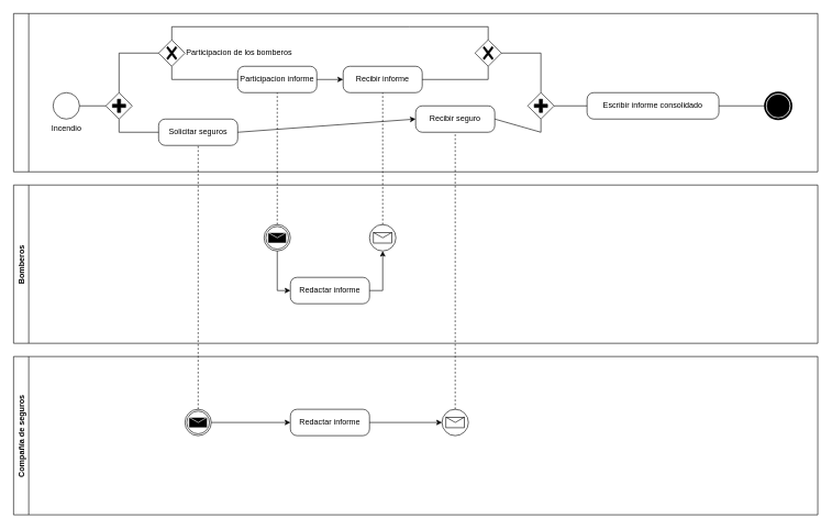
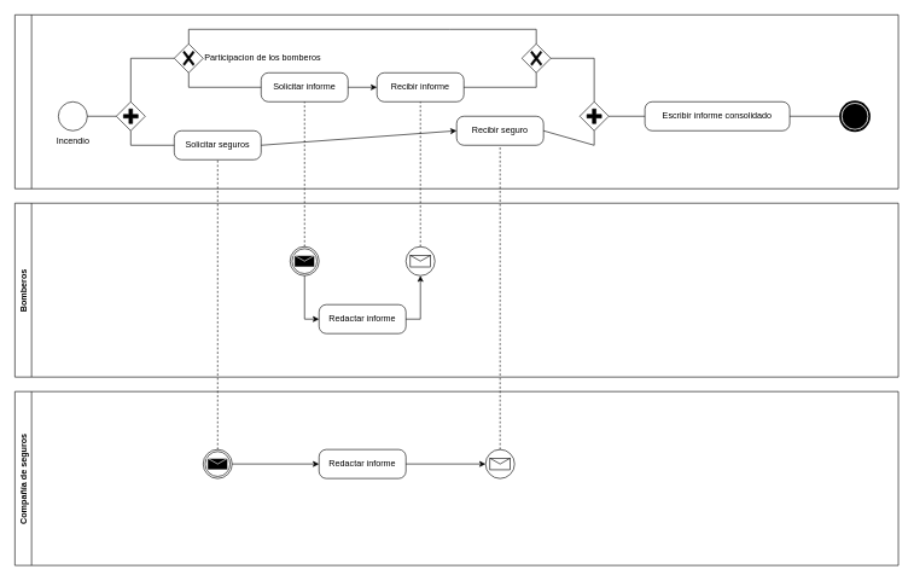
- <mxCell id="9" value="Participacion informe" style="points=[[0.25,0,0],[0.5,0,0],[0.75,0,0],[1,0.25,0],[1,0.5,0],[1,0.75,0],[0.75,1,0],[0.5,1,0],[0.25,1,0],[0,0.75,0],[0,0.5,0],[0,0.25,0]];shape=mxgraph.bpmn.task;whiteSpace=wrap;rectStyle=rounded;size=10;taskMarker=abstract;" vertex="1" parent="1"><mxGeometry x="360" y="100" width="120" height="40" as="geometry" /></mxCell>
+ <mxCell id="9" value="Solicitar informe" style="points=[[0.25,0,0],[0.5,0,0],[0.75,0,0],[1,0.25,0],[1,0.5,0],[1,0.75,0],[0.75,1,0],[0.5,1,0],[0.25,1,0],[0,0.75,0],[0,0.5,0],[0,0.25,0]];shape=mxgraph.bpmn.task;whiteSpace=wrap;rectStyle=rounded;size=10;taskMarker=abstract;" vertex="1" parent="1"><mxGeometry x="360" y="100" width="120" height="40" as="geometry" /></mxCell>
